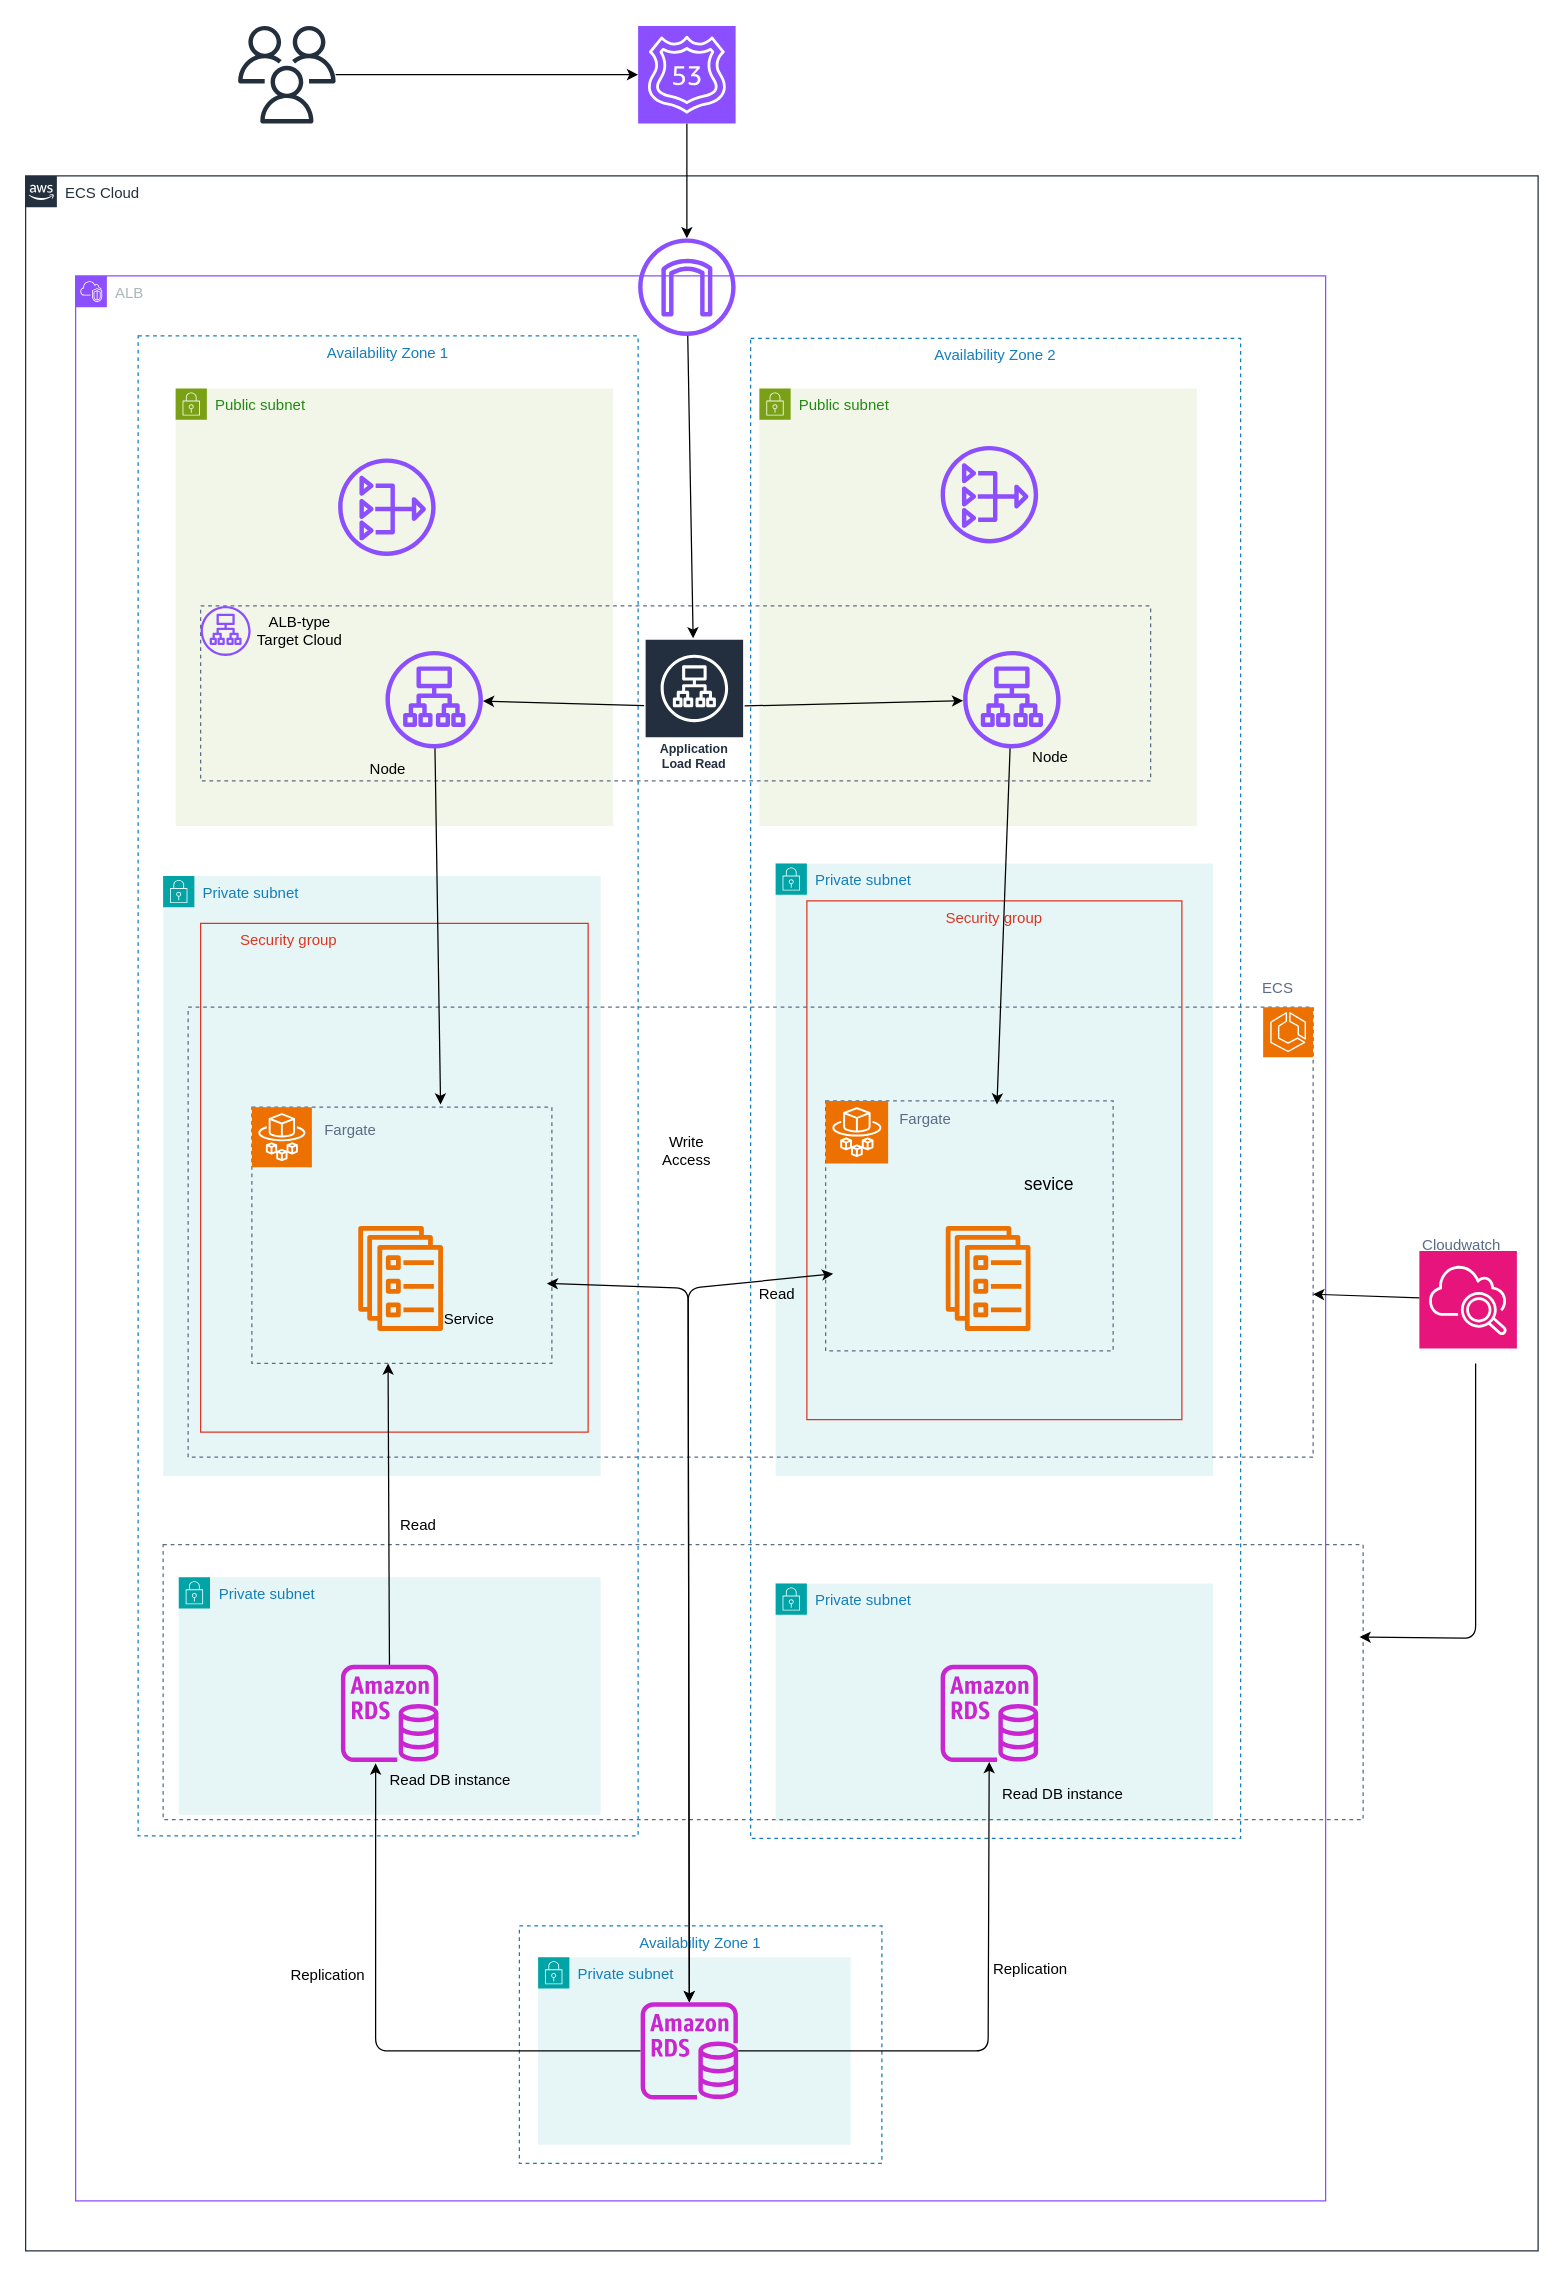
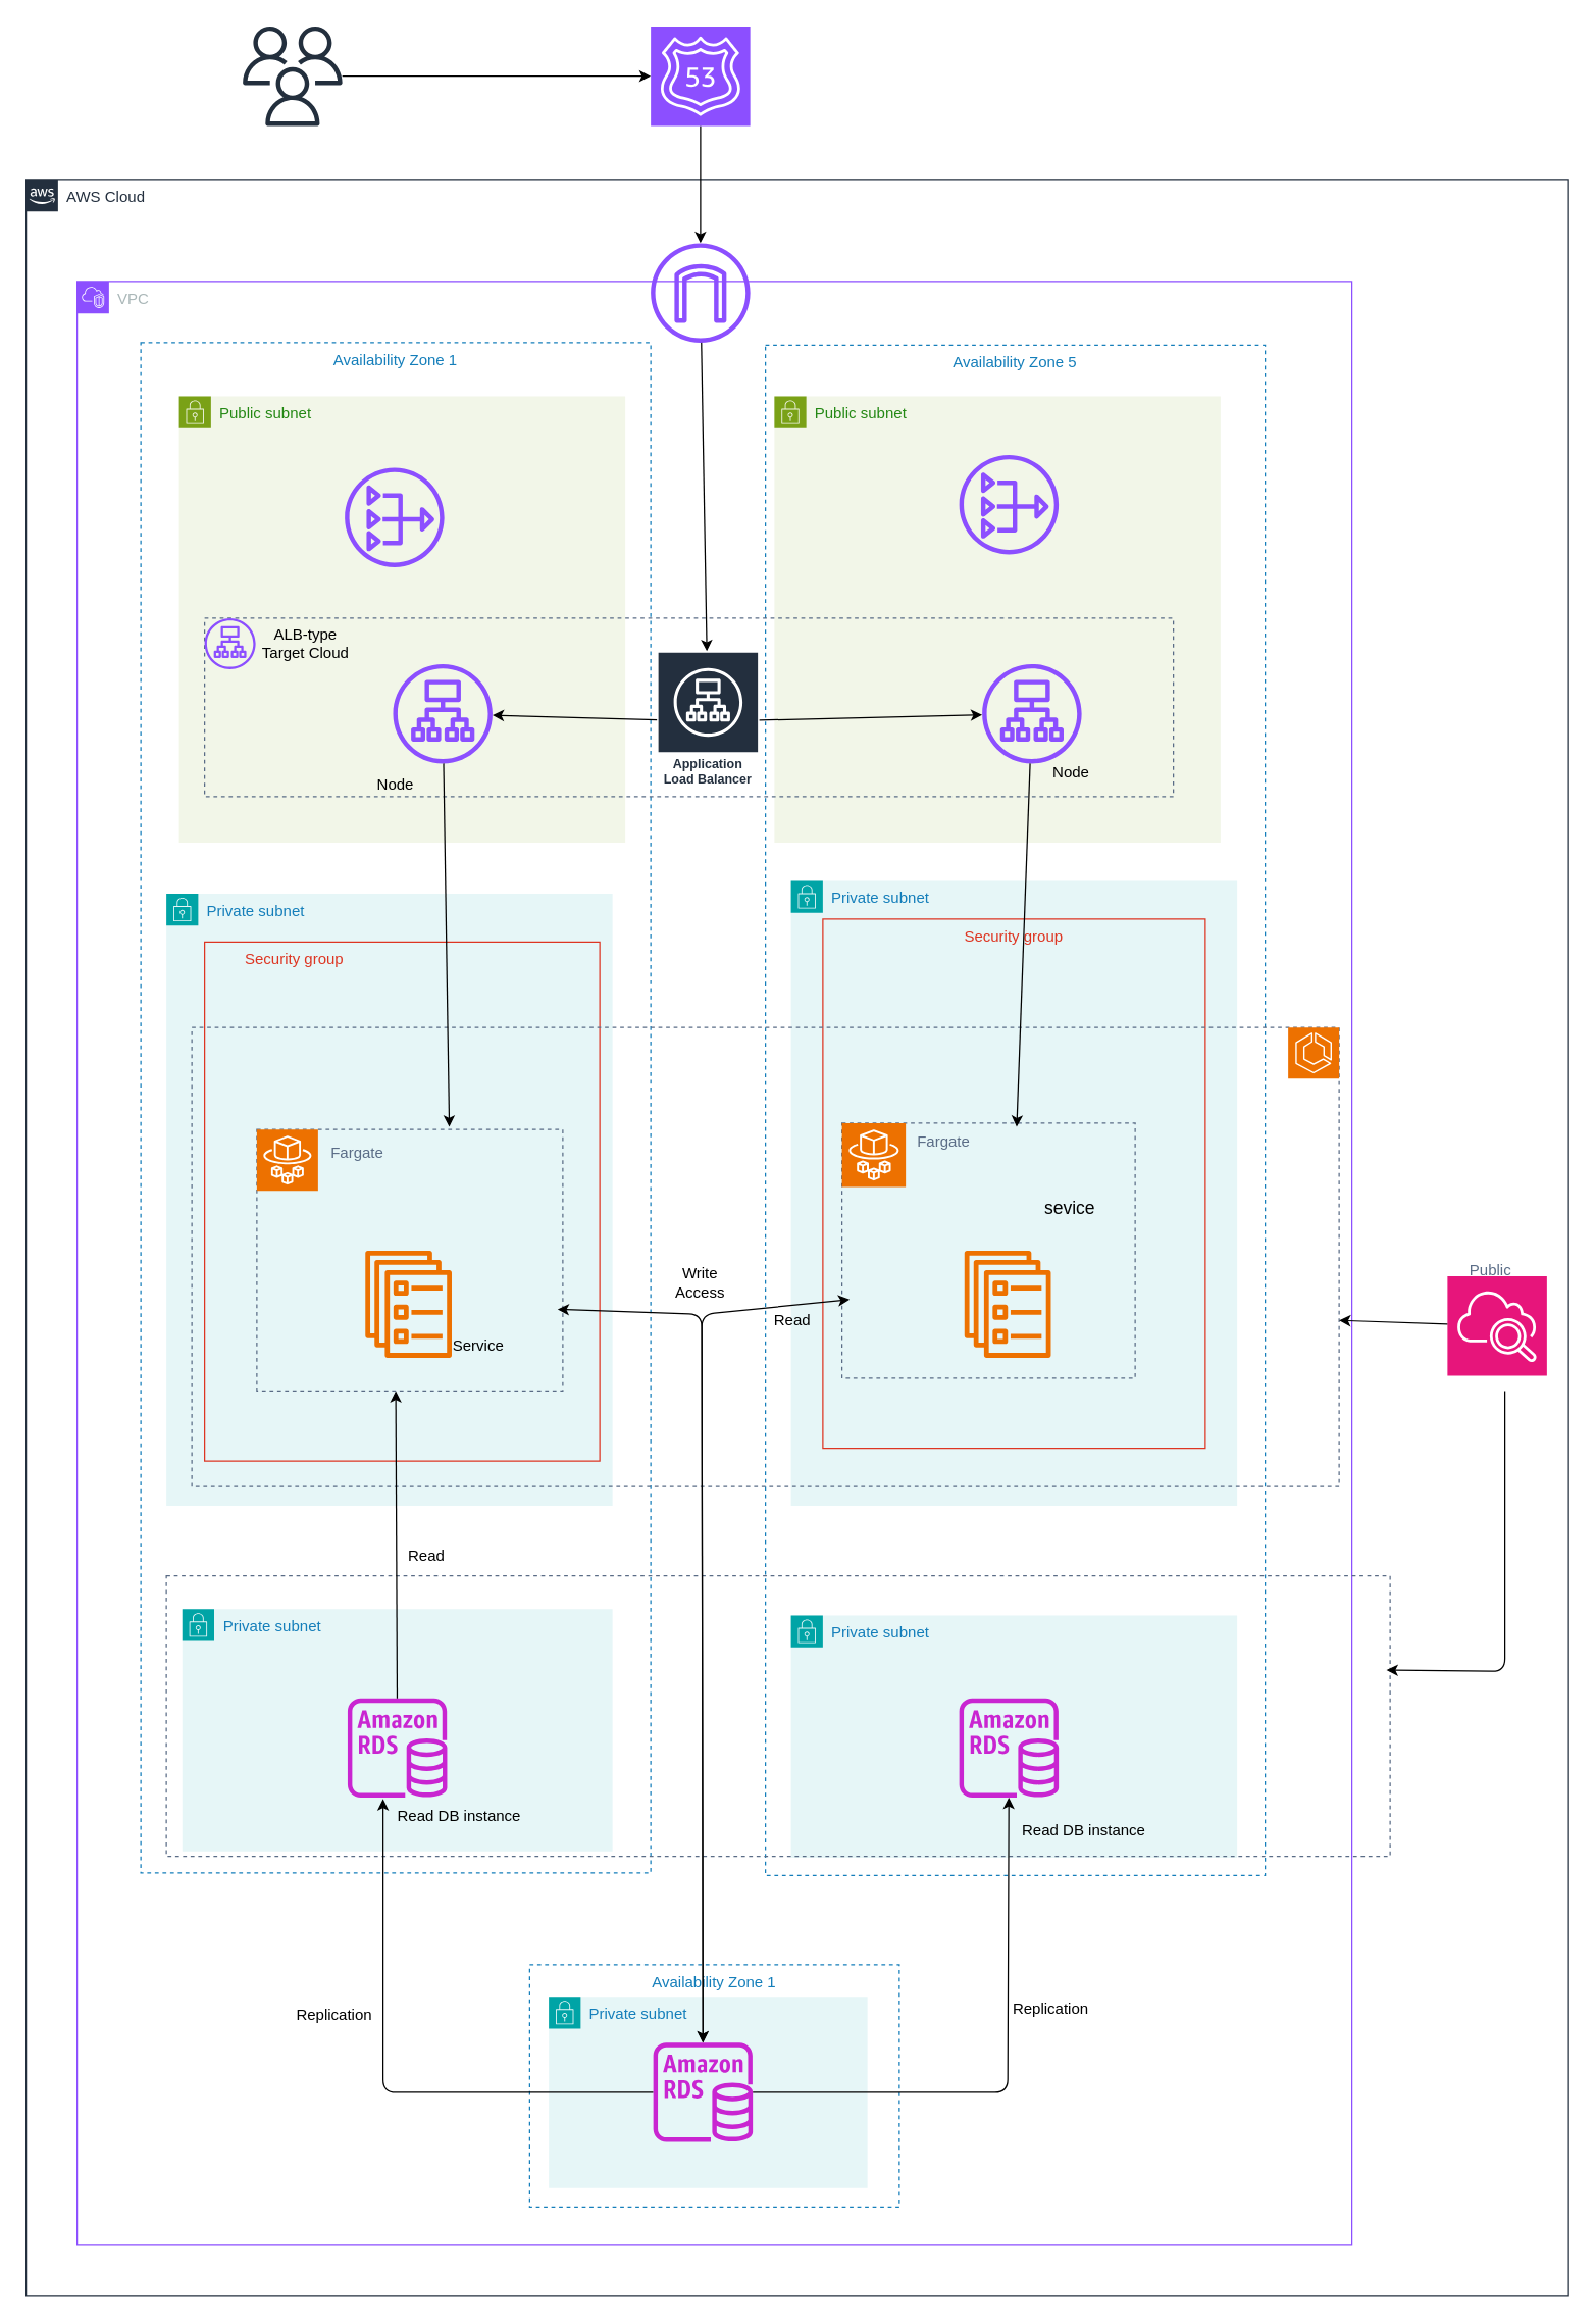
- <mxCell id="15" value="ECS Cloud" style="points=[[0,0],[0.25,0],[0.5,0],[0.75,0],[1,0],[1,0.25],[1,0.5],[1,0.75],[1,1],[0.75,1],[0.5,1],[0.25,1],[0,1],[0,0.75],[0,0.5],[0,0.25]];outlineConnect=0;gradientColor=none;html=1;whiteSpace=wrap;fontSize=12;fontStyle=0;container=0;pointerEvents=0;collapsible=0;recursiveResize=0;shape=mxgraph.aws4.group;grIcon=mxgraph.aws4.group_aws_cloud_alt;strokeColor=#232F3E;fillColor=none;verticalAlign=top;align=left;spacingLeft=30;fontColor=#232F3E;dashed=0;shadow=0;" parent="1" vertex="1"><mxGeometry x="20" y="140" width="1210" height="1660" as="geometry" /></mxCell>
+ <mxCell id="15" value="AWS Cloud" style="points=[[0,0],[0.25,0],[0.5,0],[0.75,0],[1,0],[1,0.25],[1,0.5],[1,0.75],[1,1],[0.75,1],[0.5,1],[0.25,1],[0,1],[0,0.75],[0,0.5],[0,0.25]];outlineConnect=0;gradientColor=none;html=1;whiteSpace=wrap;fontSize=12;fontStyle=0;container=0;pointerEvents=0;collapsible=0;recursiveResize=0;shape=mxgraph.aws4.group;grIcon=mxgraph.aws4.group_aws_cloud_alt;strokeColor=#232F3E;fillColor=none;verticalAlign=top;align=left;spacingLeft=30;fontColor=#232F3E;dashed=0;shadow=0;" parent="1" vertex="1"><mxGeometry x="20" y="140" width="1210" height="1660" as="geometry" /></mxCell>
- <mxCell id="13" value="ALB" style="points=[[0,0],[0.25,0],[0.5,0],[0.75,0],[1,0],[1,0.25],[1,0.5],[1,0.75],[1,1],[0.75,1],[0.5,1],[0.25,1],[0,1],[0,0.75],[0,0.5],[0,0.25]];outlineConnect=0;gradientColor=none;html=1;whiteSpace=wrap;fontSize=12;fontStyle=0;container=0;pointerEvents=0;collapsible=0;recursiveResize=0;shape=mxgraph.aws4.group;grIcon=mxgraph.aws4.group_vpc2;strokeColor=#8C4FFF;fillColor=none;verticalAlign=top;align=left;spacingLeft=30;fontColor=#AAB7B8;dashed=0;movable=1;resizable=1;rotatable=1;deletable=1;editable=1;locked=0;connectable=1;" parent="1" vertex="1"><mxGeometry x="60" y="220" width="1000" height="1540" as="geometry" /></mxCell>
+ <mxCell id="13" value="VPC" style="points=[[0,0],[0.25,0],[0.5,0],[0.75,0],[1,0],[1,0.25],[1,0.5],[1,0.75],[1,1],[0.75,1],[0.5,1],[0.25,1],[0,1],[0,0.75],[0,0.5],[0,0.25]];outlineConnect=0;gradientColor=none;html=1;whiteSpace=wrap;fontSize=12;fontStyle=0;container=0;pointerEvents=0;collapsible=0;recursiveResize=0;shape=mxgraph.aws4.group;grIcon=mxgraph.aws4.group_vpc2;strokeColor=#8C4FFF;fillColor=none;verticalAlign=top;align=left;spacingLeft=30;fontColor=#AAB7B8;dashed=0;movable=1;resizable=1;rotatable=1;deletable=1;editable=1;locked=0;connectable=1;" parent="1" vertex="1"><mxGeometry x="60" y="220" width="1000" height="1540" as="geometry" /></mxCell>
- <mxCell id="2" value="Availability Zone 2" style="fillColor=none;strokeColor=#147EBA;dashed=1;verticalAlign=top;fontStyle=0;fontColor=#147EBA;whiteSpace=wrap;html=1;" parent="1" vertex="1"><mxGeometry x="600" y="270" width="392" height="1200" as="geometry" /></mxCell>
+ <mxCell id="2" value="Availability Zone 5" style="fillColor=none;strokeColor=#147EBA;dashed=1;verticalAlign=top;fontStyle=0;fontColor=#147EBA;whiteSpace=wrap;html=1;" parent="1" vertex="1"><mxGeometry x="600" y="270" width="392" height="1200" as="geometry" /></mxCell>
- <mxCell id="51" value="Application Load Read" style="sketch=0;outlineConnect=0;fontColor=#232F3E;gradientColor=none;strokeColor=#ffffff;fillColor=#232F3E;dashed=0;verticalLabelPosition=middle;verticalAlign=bottom;align=center;html=1;whiteSpace=wrap;fontSize=10;fontStyle=1;spacing=3;shape=mxgraph.aws4.productIcon;prIcon=mxgraph.aws4.application_load_balancer;" parent="1" vertex="1"><mxGeometry x="515" y="510" width="80" height="110" as="geometry" /></mxCell>
+ <mxCell id="51" value="Application Load Balancer" style="sketch=0;outlineConnect=0;fontColor=#232F3E;gradientColor=none;strokeColor=#ffffff;fillColor=#232F3E;dashed=0;verticalLabelPosition=middle;verticalAlign=bottom;align=center;html=1;whiteSpace=wrap;fontSize=10;fontStyle=1;spacing=3;shape=mxgraph.aws4.productIcon;prIcon=mxgraph.aws4.application_load_balancer;" parent="1" vertex="1"><mxGeometry x="515" y="510" width="80" height="110" as="geometry" /></mxCell>
- <mxCell id="32" value="&lt;span style=&quot;color: rgb(90, 108, 134); text-align: left;&quot;&gt;ECS&lt;/span&gt;" style="text;html=1;align=center;verticalAlign=middle;whiteSpace=wrap;rounded=0;" parent="1" vertex="1"><mxGeometry x="992" y="775" width="60" height="30" as="geometry" /></mxCell>
- <mxCell id="25" value="&lt;div&gt;Write Access&lt;/div&gt;" style="text;html=1;align=center;verticalAlign=middle;whiteSpace=wrap;rounded=0;" parent="1" vertex="1"><mxGeometry x="519" y="905" width="60" height="30" as="geometry" /></mxCell>
+ <mxCell id="25" value="&lt;div&gt;Write Access&lt;/div&gt;" style="text;html=1;align=center;verticalAlign=middle;whiteSpace=wrap;rounded=0;" parent="1" vertex="1"><mxGeometry x="519" y="990" width="60" height="30" as="geometry" /></mxCell>
- <mxCell id="36" value="&lt;span style=&quot;color: rgb(90, 108, 134); text-align: left;&quot;&gt;Cloudwatch&lt;/span&gt;" style="text;html=1;align=center;verticalAlign=middle;whiteSpace=wrap;rounded=0;" parent="1" vertex="1"><mxGeometry x="1139" y="981" width="60" height="30" as="geometry" /></mxCell>
+ <mxCell id="36" value="&lt;span style=&quot;color: rgb(90, 108, 134); text-align: left;&quot;&gt;Public&lt;/span&gt;" style="text;html=1;align=center;verticalAlign=middle;whiteSpace=wrap;rounded=0;" parent="1" vertex="1"><mxGeometry x="1139" y="981" width="60" height="30" as="geometry" /></mxCell>
